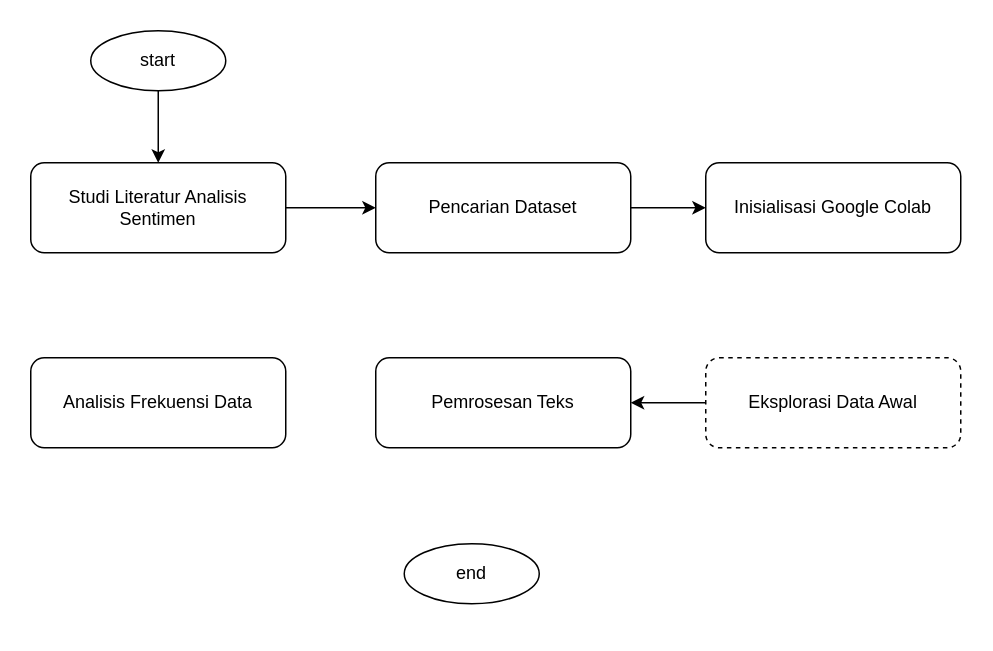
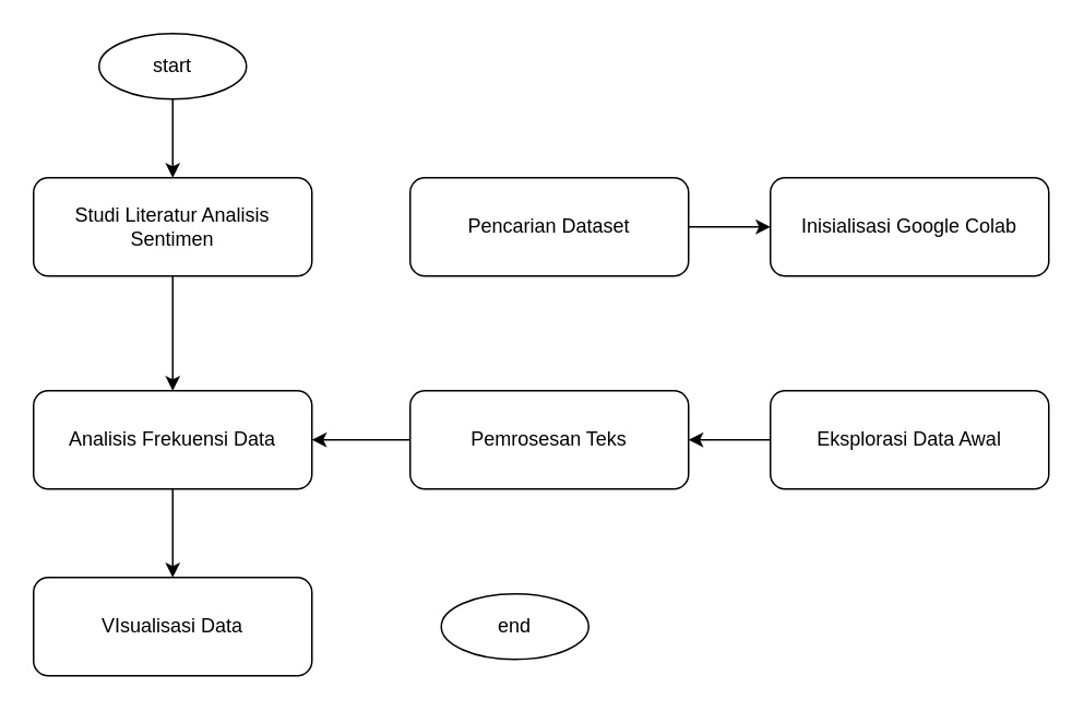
- <mxCell id="2" style="edgeStyle=orthogonalEdgeStyle;rounded=0;orthogonalLoop=1;jettySize=auto;html=1;entryX=0;entryY=0.5;entryDx=0;entryDy=0;" edge="1" parent="1" source="3" target="5"><mxGeometry relative="1" as="geometry" /></mxCell>
+ <mxCell id="2" style="edgeStyle=orthogonalEdgeStyle;rounded=0;orthogonalLoop=1;jettySize=auto;html=1;" edge="1" parent="1" source="3" target="12"><mxGeometry relative="1" as="geometry" /></mxCell>
+ <mxCell id="9" style="edgeStyle=orthogonalEdgeStyle;rounded=0;orthogonalLoop=1;jettySize=auto;html=1;entryX=1;entryY=0.5;entryDx=0;entryDy=0;" edge="1" parent="1" source="10" target="12"><mxGeometry relative="1" as="geometry" /></mxCell>
- <mxCell id="8" value="Eksplorasi Data Awal" style="rounded=1;whiteSpace=wrap;html=1;dashed=1;" vertex="1" parent="1"><mxGeometry x="470" y="238" width="170" height="60" as="geometry" /></mxCell>
+ <mxCell id="8" value="Eksplorasi Data Awal" style="rounded=1;whiteSpace=wrap;html=1;" vertex="1" parent="1"><mxGeometry x="470" y="238" width="170" height="60" as="geometry" /></mxCell>
+ <mxCell id="11" style="edgeStyle=orthogonalEdgeStyle;rounded=0;orthogonalLoop=1;jettySize=auto;html=1;" edge="1" parent="1" source="12" target="16"><mxGeometry relative="1" as="geometry" /></mxCell>
+ <mxCell id="16" value="VIsualisasi Data" style="rounded=1;whiteSpace=wrap;html=1;" vertex="1" parent="1"><mxGeometry x="20" y="352" width="170" height="60" as="geometry" /></mxCell>
